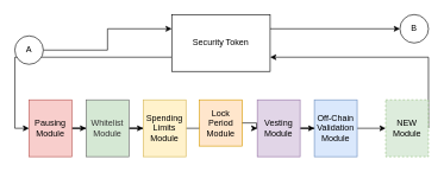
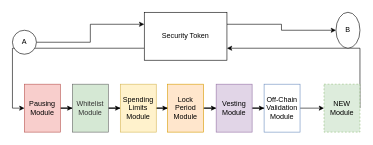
- <mxCell id="19" value="B" style="ellipse;whiteSpace=wrap;html=1;aspect=fixed;" parent="1" vertex="1"><mxGeometry x="560" y="20" width="40" height="40" as="geometry" /></mxCell>
+ <mxCell id="19" value="B" style="ellipse;whiteSpace=wrap;html=1;aspect=fixed;" parent="1" vertex="1"><mxGeometry x="560" y="20" width="40" height="60" as="geometry" /></mxCell>
- <mxCell id="16" value="Lock&lt;br&gt;Period&lt;br&gt;Module" style="rounded=0;whiteSpace=wrap;html=1;fillColor=#ffe6cc;strokeColor=#d79b00;" parent="1" vertex="1"><mxGeometry x="279" y="140" width="60" height="65" as="geometry" /></mxCell>
+ <mxCell id="16" value="Lock&lt;br&gt;Period&lt;br&gt;Module" style="rounded=0;whiteSpace=wrap;html=1;fillColor=#ffe6cc;strokeColor=#d79b00;" parent="1" vertex="1"><mxGeometry x="279" y="140" width="60" height="80" as="geometry" /></mxCell>
- <mxCell id="14" value="Off-Chain&lt;br&gt;Validation&lt;br&gt;Module" style="rounded=0;whiteSpace=wrap;html=1;fillColor=#dae8fc;strokeColor=#6c8ebf;" parent="1" vertex="1"><mxGeometry x="440" y="140" width="60" height="80" as="geometry" /></mxCell>
+ <mxCell id="14" value="Off-Chain&lt;br&gt;Validation&lt;br&gt;Module" style="rounded=0;whiteSpace=wrap;html=1;fillColor=#ffffff;strokeColor=#6c8ebf;" parent="1" vertex="1"><mxGeometry x="440" y="140" width="60" height="80" as="geometry" /></mxCell>
